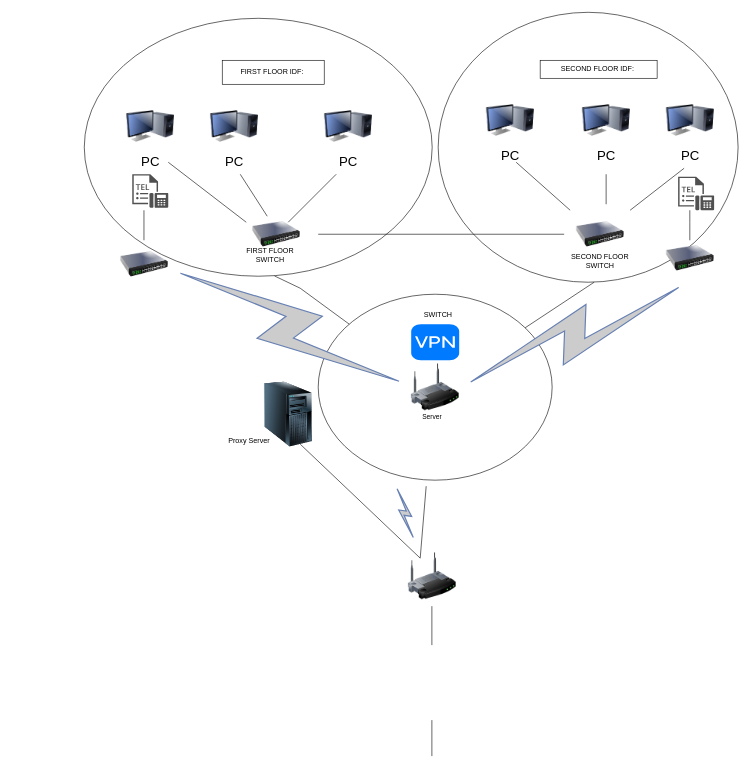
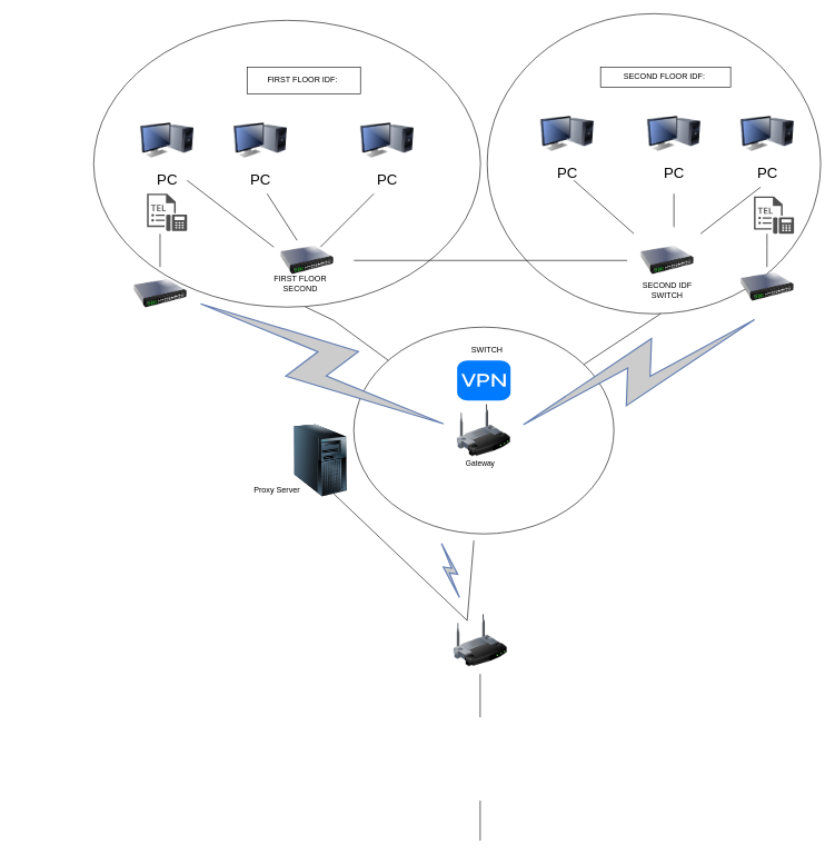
- <mxCell id="12" value="FIRST FLOOR SWITCH" style="text;html=1;strokeColor=none;fillColor=none;align=center;verticalAlign=middle;whiteSpace=wrap;rounded=0;" vertex="1" parent="1"><mxGeometry x="400" y="410" width="100" height="30" as="geometry" /></mxCell>
+ <mxCell id="12" value="FIRST FLOOR SECOND" style="text;html=1;strokeColor=none;fillColor=none;align=center;verticalAlign=middle;whiteSpace=wrap;rounded=0;" vertex="1" parent="1"><mxGeometry x="400" y="410" width="100" height="30" as="geometry" /></mxCell>
- <mxCell id="19" value="SECOND FLOOR SWITCH" style="text;html=1;strokeColor=none;fillColor=none;align=center;verticalAlign=middle;whiteSpace=wrap;rounded=0;" vertex="1" parent="1"><mxGeometry x="950" y="420" width="100" height="30" as="geometry" /></mxCell>
+ <mxCell id="19" value="SECOND IDF SWITCH" style="text;html=1;strokeColor=none;fillColor=none;align=center;verticalAlign=middle;whiteSpace=wrap;rounded=0;" vertex="1" parent="1"><mxGeometry x="950" y="420" width="100" height="30" as="geometry" /></mxCell>
- <mxCell id="38" value="Server" style="text;html=1;strokeColor=none;fillColor=none;align=center;verticalAlign=middle;whiteSpace=wrap;rounded=0;fontFamily=Helvetica;fontSize=11;fontColor=default;" vertex="1" parent="1"><mxGeometry x="690" y="680" width="60" height="30" as="geometry" /></mxCell>
+ <mxCell id="38" value="Gateway" style="text;html=1;strokeColor=none;fillColor=none;align=center;verticalAlign=middle;whiteSpace=wrap;rounded=0;fontFamily=Helvetica;fontSize=11;fontColor=default;" vertex="1" parent="1"><mxGeometry x="690" y="680" width="60" height="30" as="geometry" /></mxCell>
